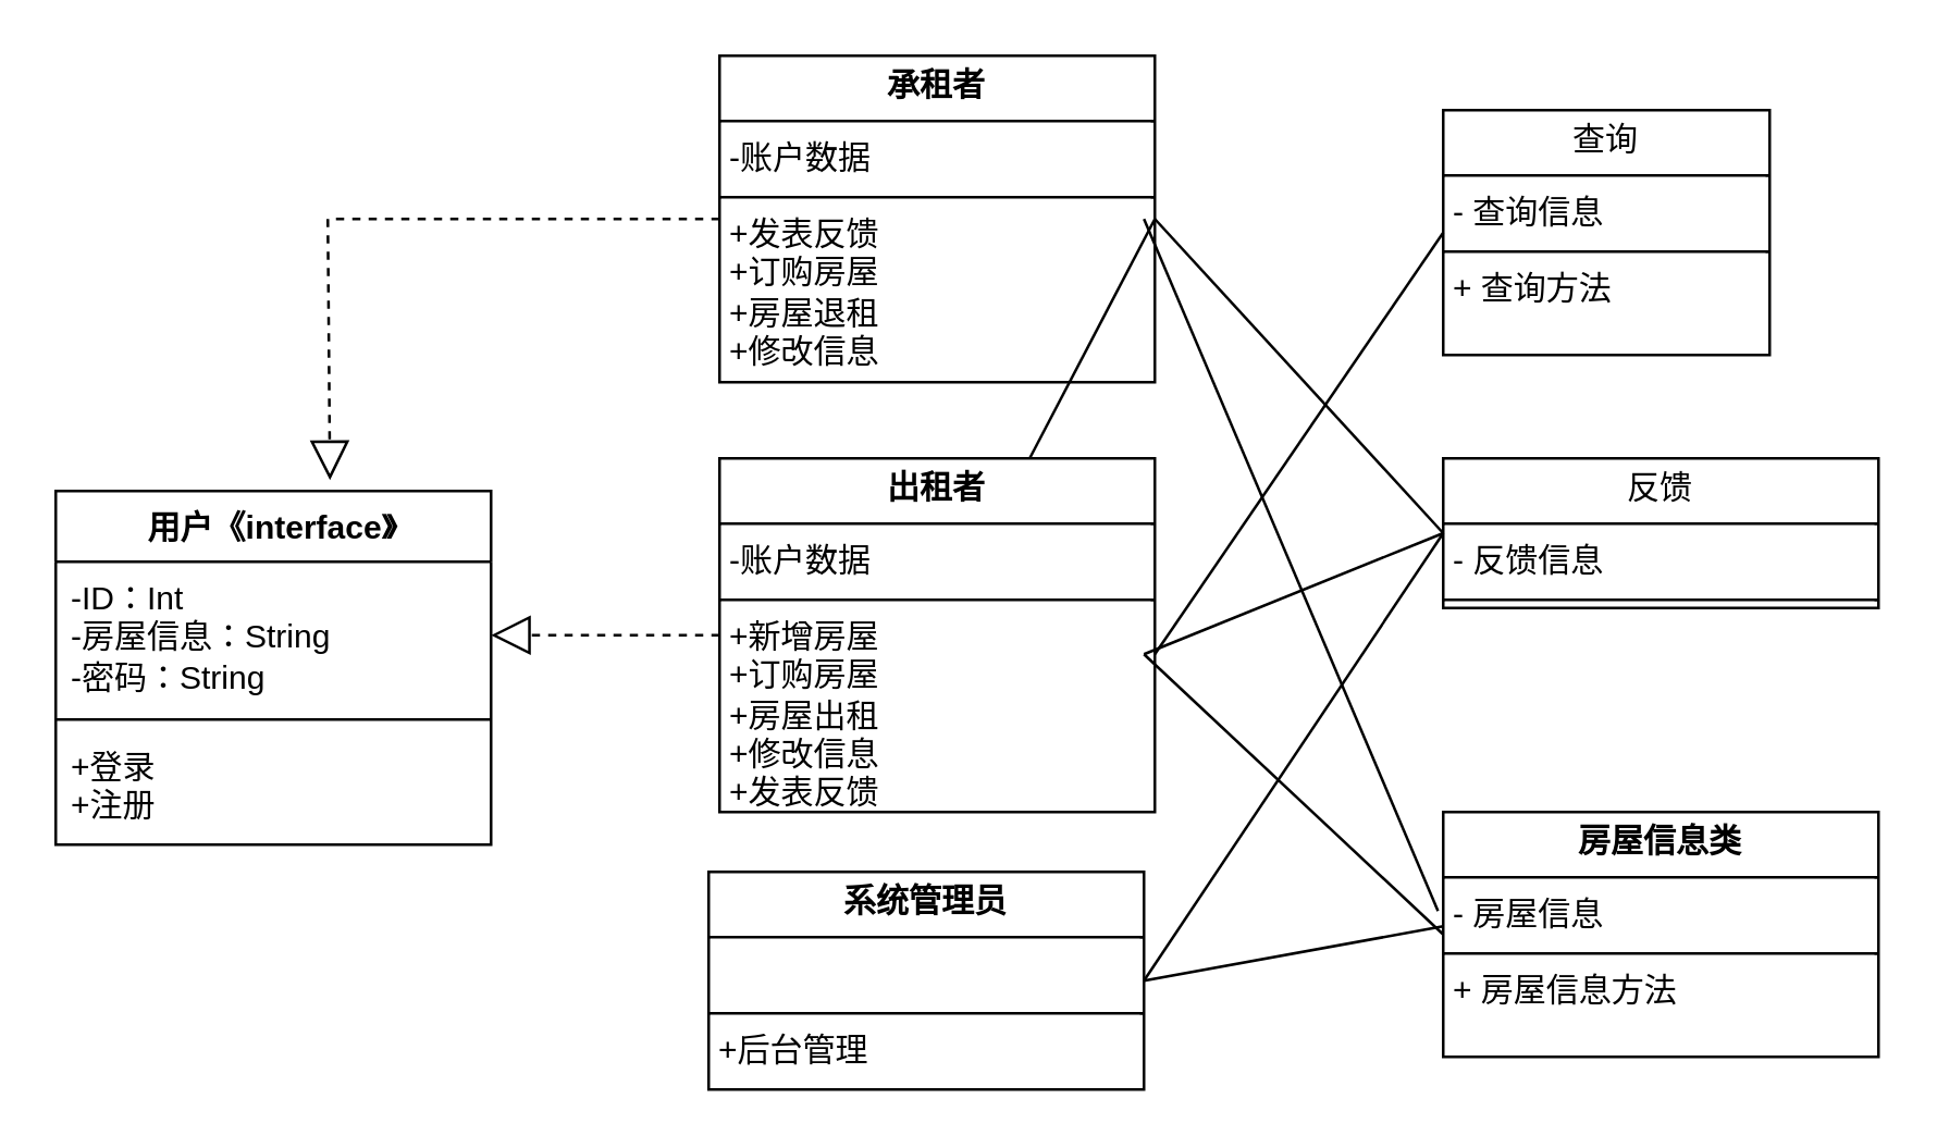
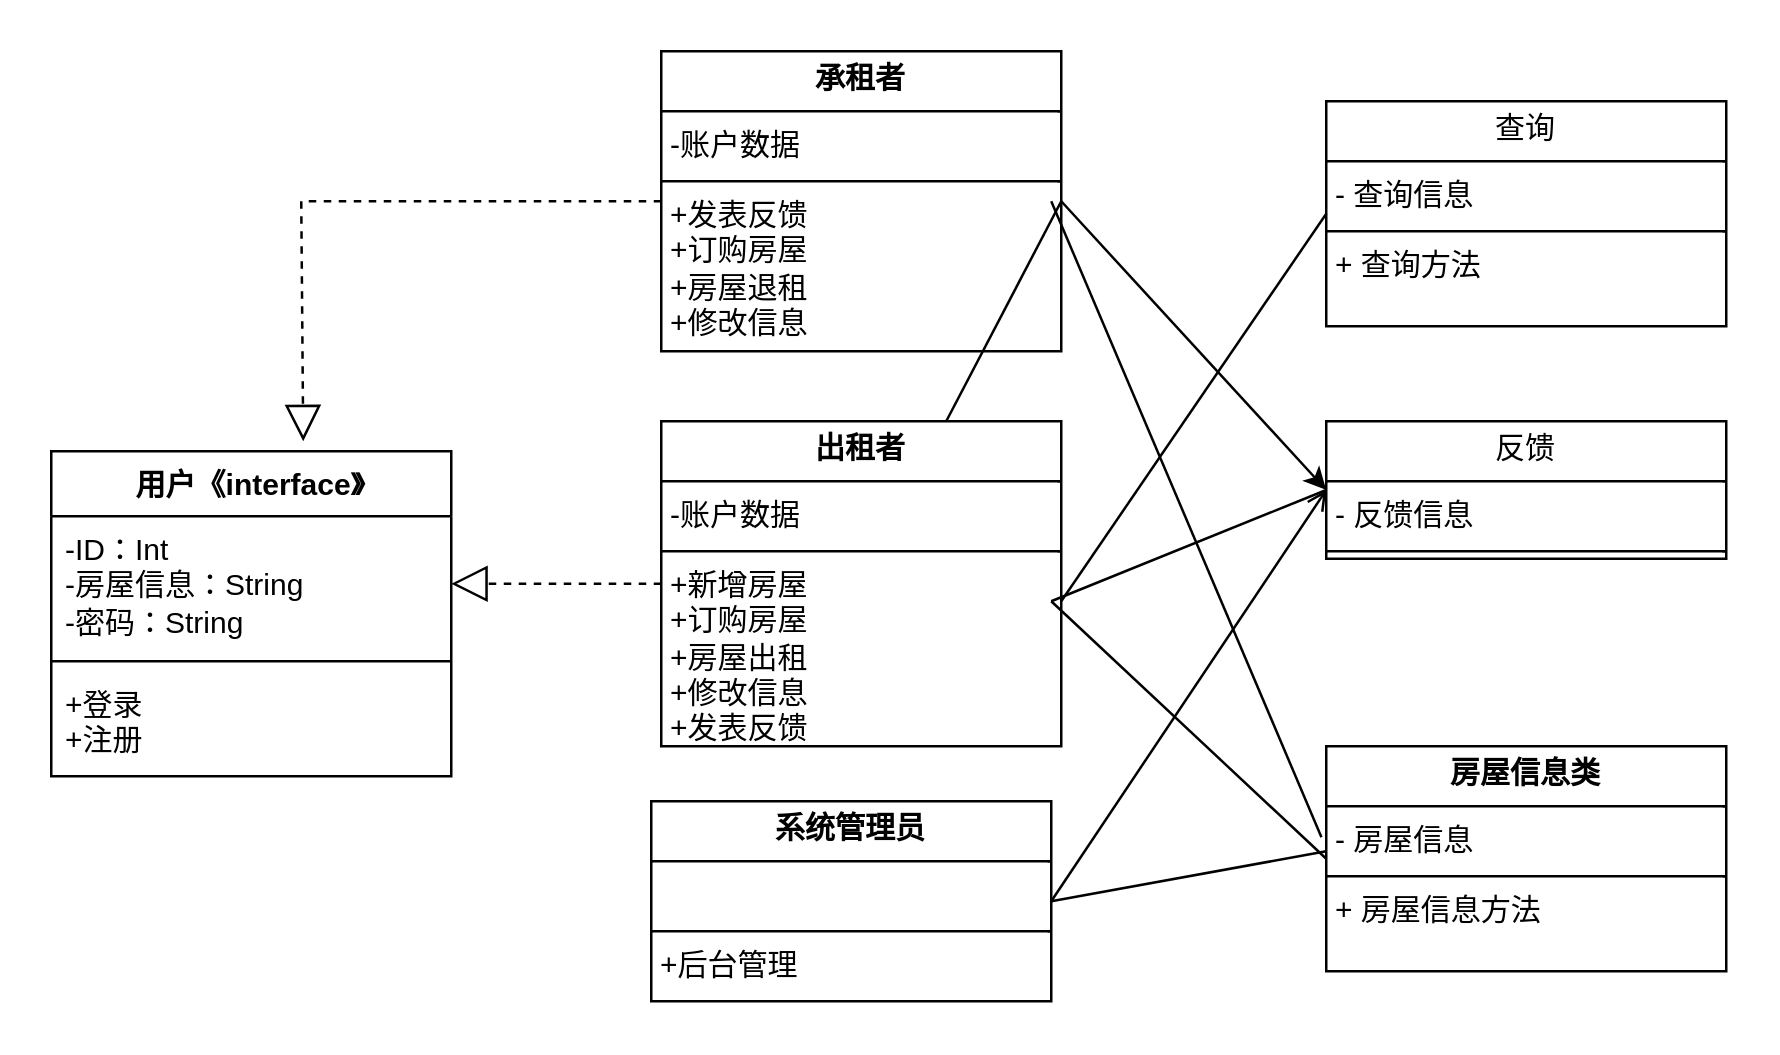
- <mxCell id="9" value="&lt;p style=&quot;margin:0px;margin-top:4px;text-align:center;&quot;&gt;查询&lt;/p&gt;&lt;hr size=&quot;1&quot; style=&quot;border-style:solid;&quot;&gt;&lt;p style=&quot;margin:0px;margin-left:4px;&quot;&gt;- 查询信息&lt;/p&gt;&lt;hr size=&quot;1&quot; style=&quot;border-style:solid;&quot;&gt;&lt;p style=&quot;margin:0px;margin-left:4px;&quot;&gt;+ 查询方法&lt;/p&gt;" style="verticalAlign=top;align=left;overflow=fill;html=1;whiteSpace=wrap;" vertex="1" parent="1"><mxGeometry x="530" y="40" width="120" height="90" as="geometry" /></mxCell>
+ <mxCell id="9" value="&lt;p style=&quot;margin:0px;margin-top:4px;text-align:center;&quot;&gt;查询&lt;/p&gt;&lt;hr size=&quot;1&quot; style=&quot;border-style:solid;&quot;&gt;&lt;p style=&quot;margin:0px;margin-left:4px;&quot;&gt;- 查询信息&lt;/p&gt;&lt;hr size=&quot;1&quot; style=&quot;border-style:solid;&quot;&gt;&lt;p style=&quot;margin:0px;margin-left:4px;&quot;&gt;+ 查询方法&lt;/p&gt;" style="verticalAlign=top;align=left;overflow=fill;html=1;whiteSpace=wrap;" vertex="1" parent="1"><mxGeometry x="530" y="40" width="160" height="90" as="geometry" /></mxCell>
- <mxCell id="15" value="" style="endArrow=none;html=1;rounded=0;entryX=0;entryY=0.5;entryDx=0;entryDy=0;exitX=1;exitY=0.5;exitDx=0;exitDy=0;" edge="1" parent="1" source="8" target="10"><mxGeometry width="50" height="50" relative="1" as="geometry"><mxPoint x="430" y="90" as="sourcePoint" /><mxPoint x="490" y="100" as="targetPoint" /></mxGeometry></mxCell>
+ <mxCell id="15" value="" style="endArrow=classic;html=1;rounded=0;entryX=0;entryY=0.5;entryDx=0;entryDy=0;exitX=1;exitY=0.5;exitDx=0;exitDy=0;" edge="1" parent="1" source="8" target="10"><mxGeometry width="50" height="50" relative="1" as="geometry"><mxPoint x="430" y="90" as="sourcePoint" /><mxPoint x="490" y="100" as="targetPoint" /></mxGeometry></mxCell>
- <mxCell id="20" value="" style="endArrow=none;html=1;rounded=0;entryX=0;entryY=0.5;entryDx=0;entryDy=0;exitX=1;exitY=0.5;exitDx=0;exitDy=0;" edge="1" parent="1" source="7" target="10"><mxGeometry width="50" height="50" relative="1" as="geometry"><mxPoint x="400" y="240" as="sourcePoint" /><mxPoint x="450" y="190" as="targetPoint" /></mxGeometry></mxCell>
+ <mxCell id="20" value="" style="endArrow=open;html=1;rounded=0;entryX=0;entryY=0.5;entryDx=0;entryDy=0;exitX=1;exitY=0.5;exitDx=0;exitDy=0;" edge="1" parent="1" source="7" target="10"><mxGeometry width="50" height="50" relative="1" as="geometry"><mxPoint x="400" y="240" as="sourcePoint" /><mxPoint x="450" y="190" as="targetPoint" /></mxGeometry></mxCell>
